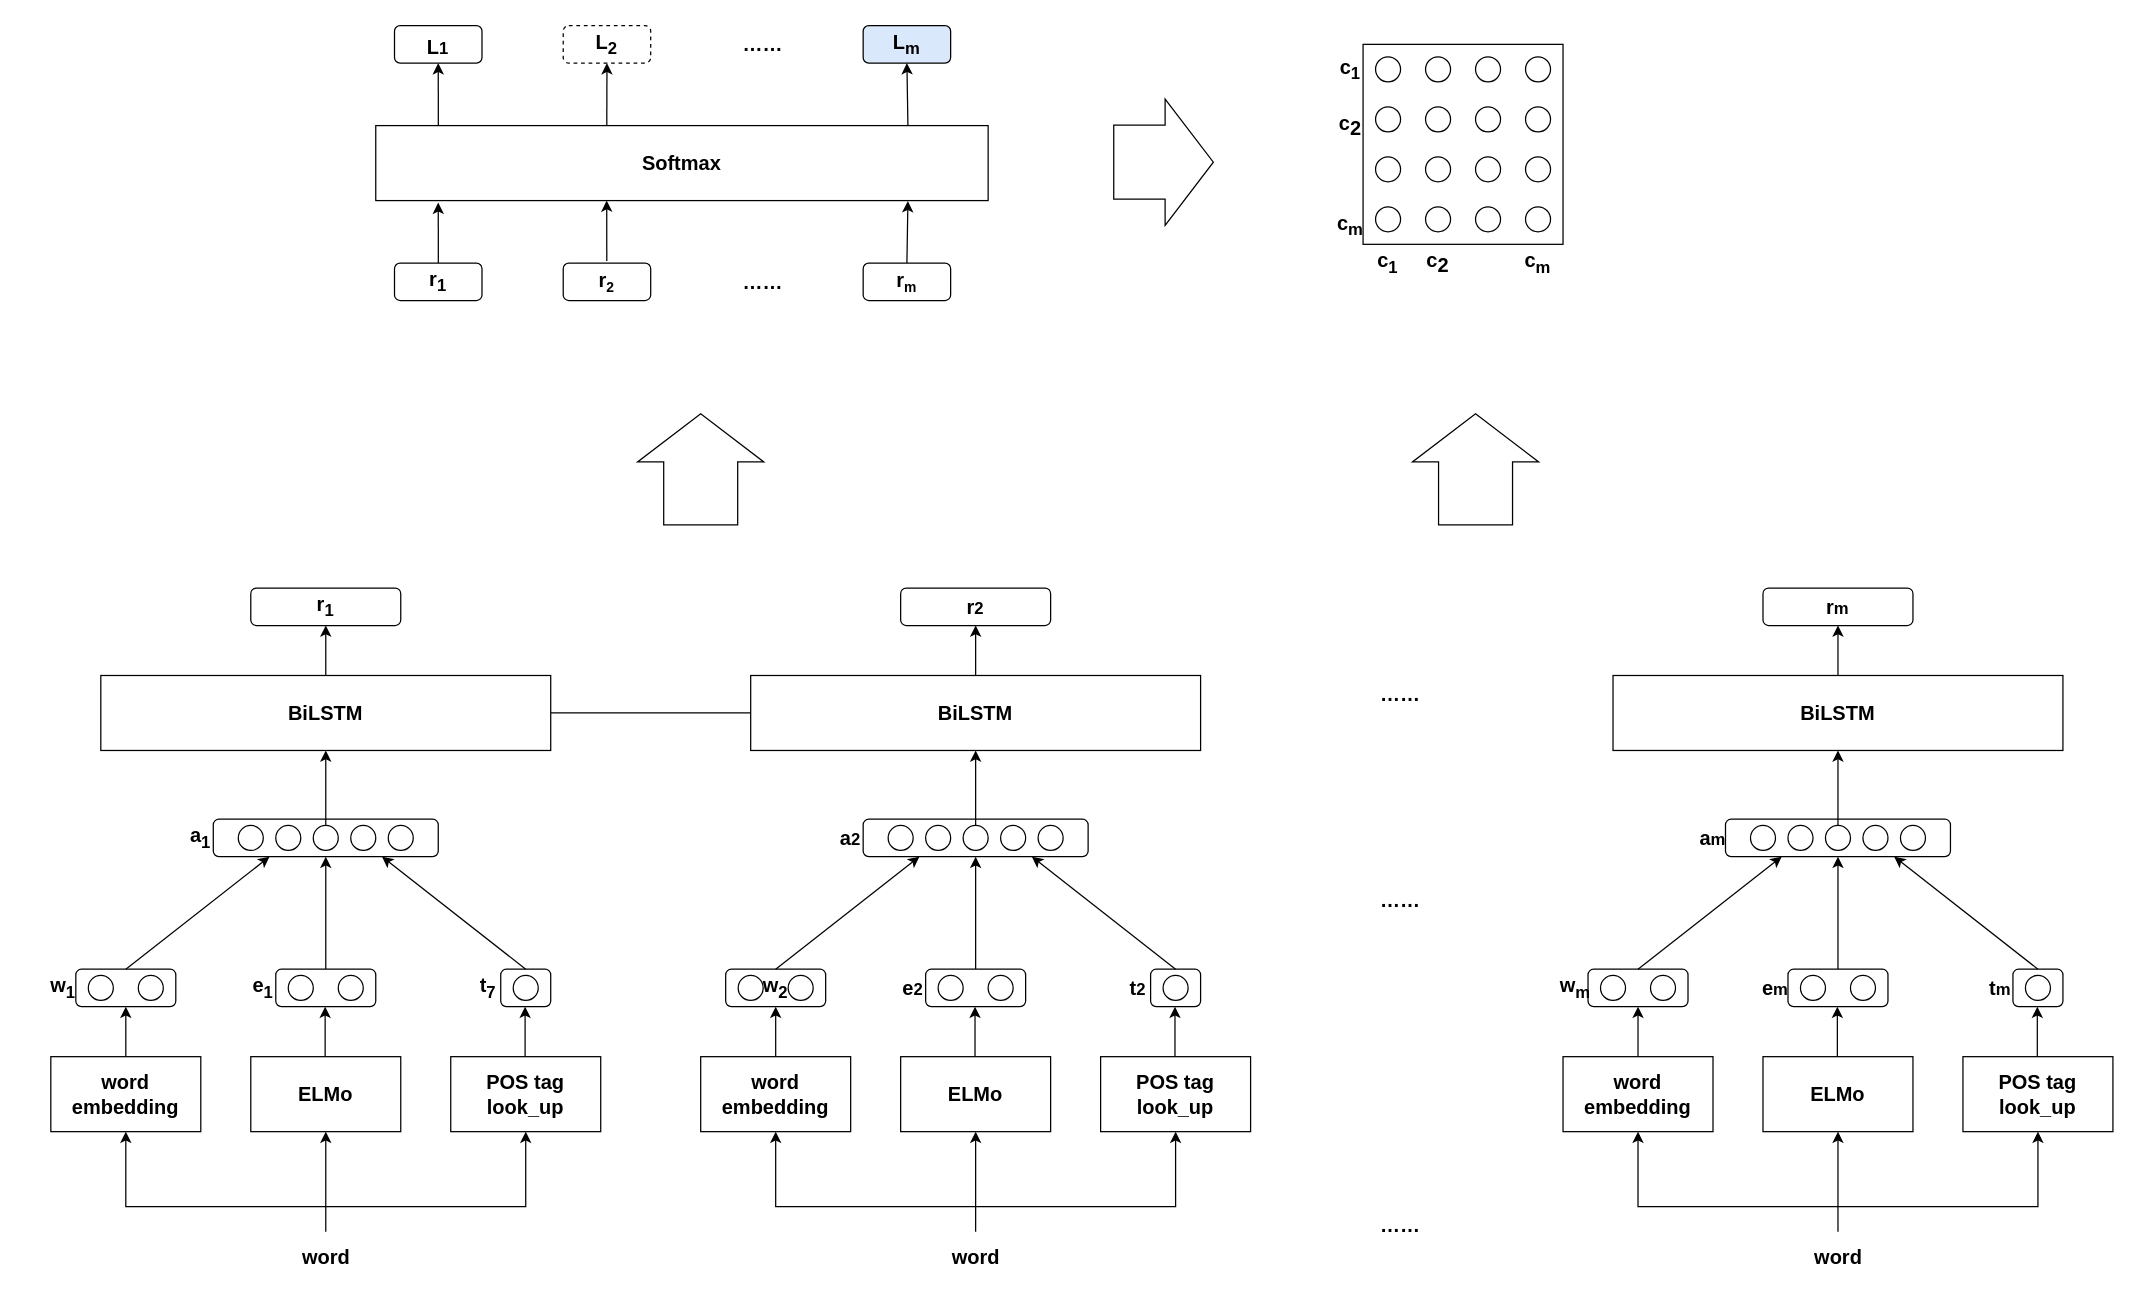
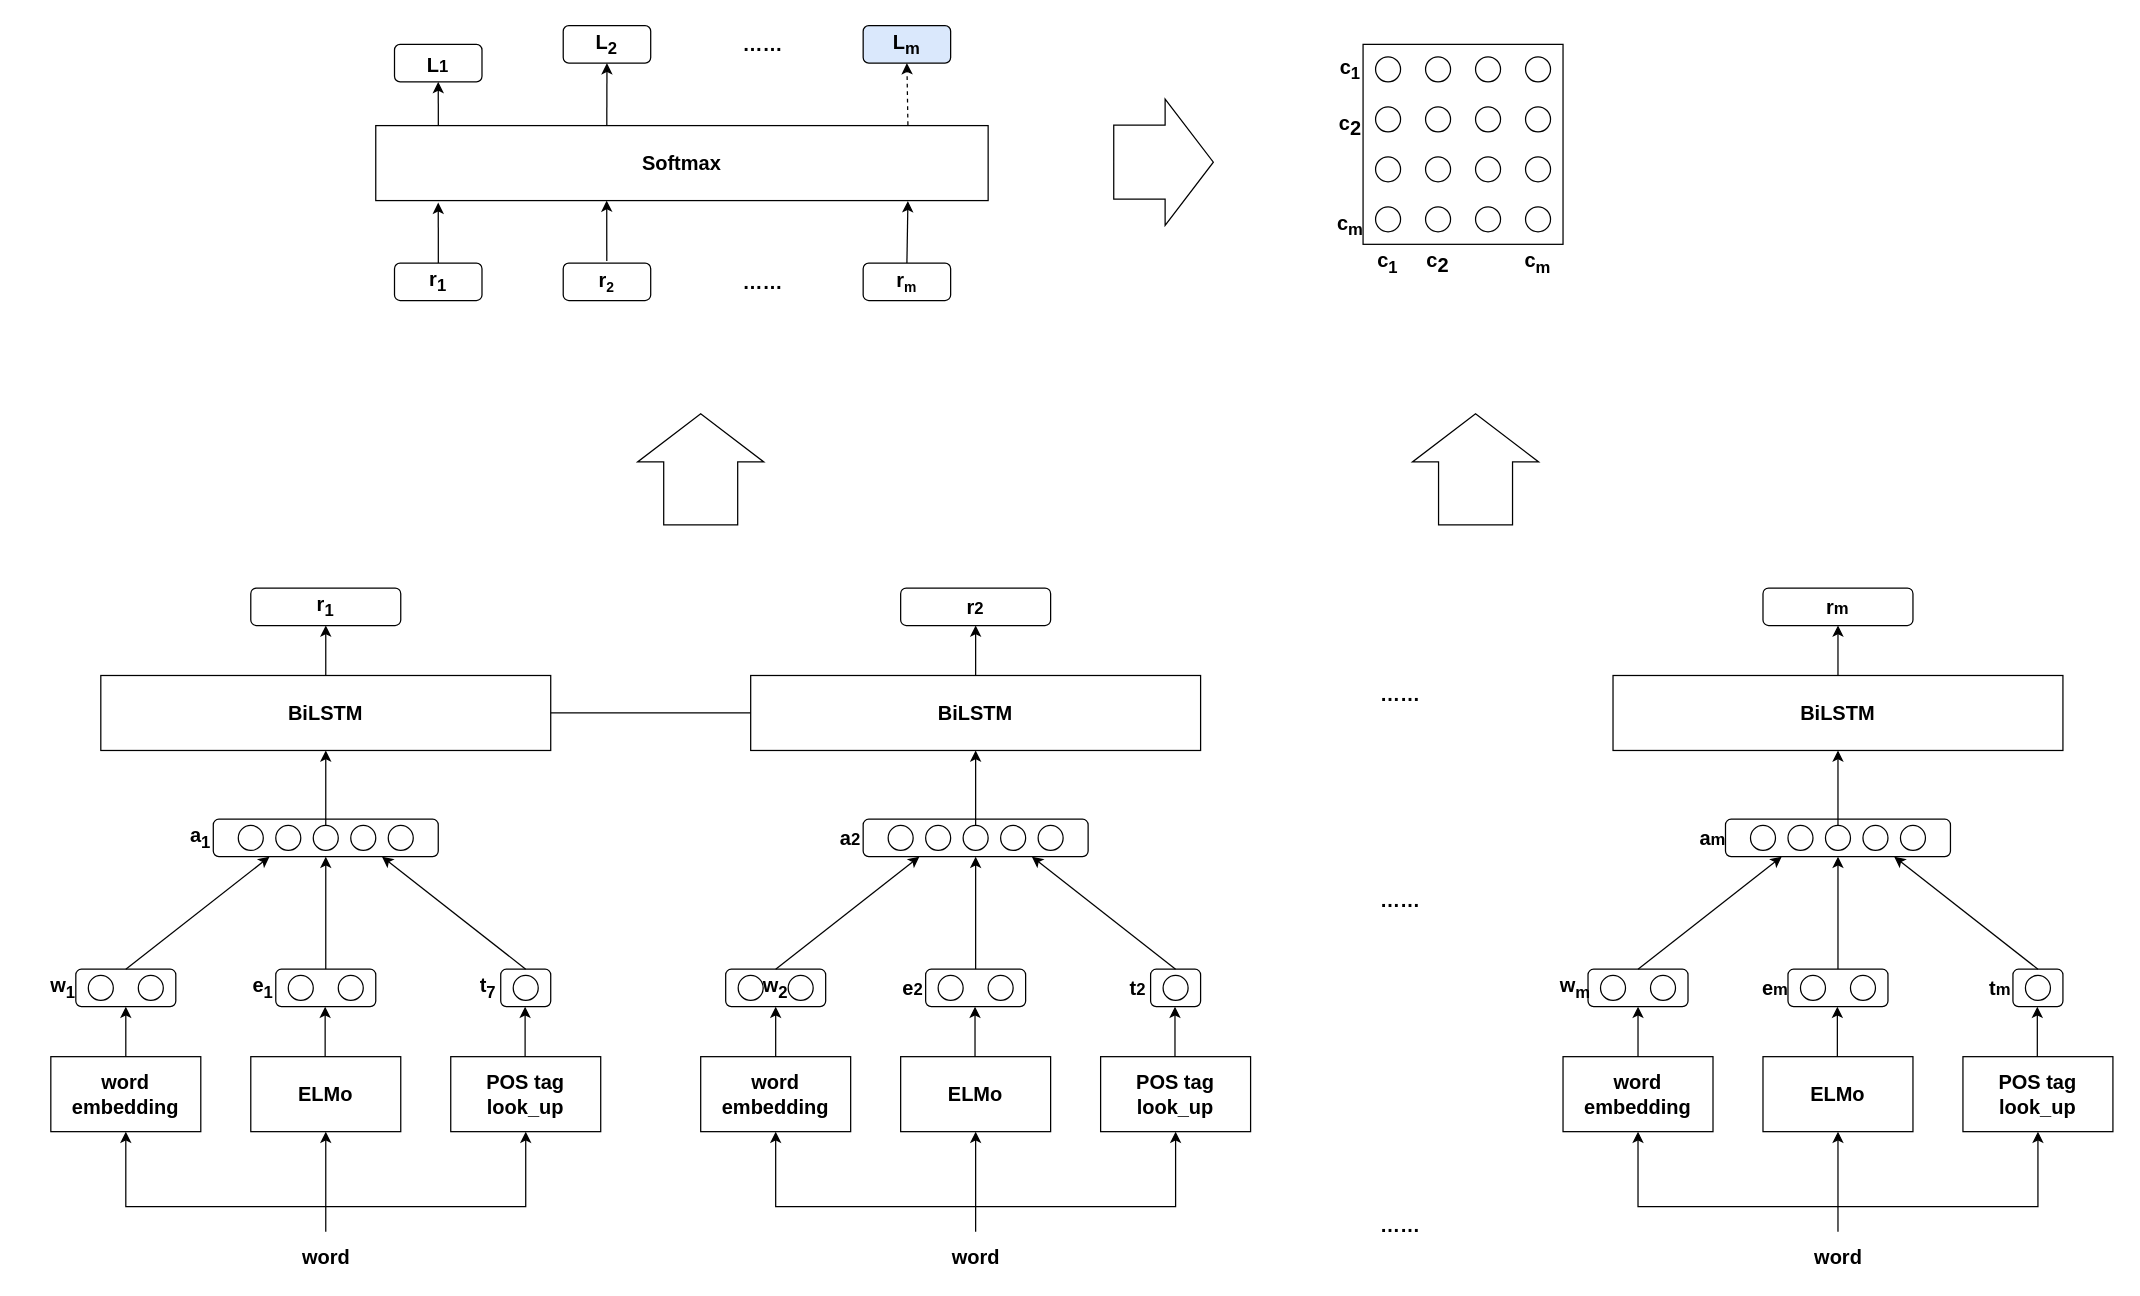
- <mxCell id="151" value="&lt;sub style=&quot;font-weight: 700&quot;&gt;&lt;span style=&quot;font-size: 16px&quot;&gt;L&lt;/span&gt;1&lt;/sub&gt;" style="rounded=1;whiteSpace=wrap;html=1;fontSize=16;" vertex="1" parent="139"><mxGeometry x="15" width="70" height="30" as="geometry" /></mxCell>
+ <mxCell id="151" value="&lt;sub style=&quot;font-weight: 700&quot;&gt;&lt;span style=&quot;font-size: 16px&quot;&gt;L&lt;/span&gt;1&lt;/sub&gt;" style="rounded=1;whiteSpace=wrap;html=1;fontSize=16;" vertex="1" parent="139"><mxGeometry x="15" y="15" width="70" height="30" as="geometry" /></mxCell>
- <mxCell id="152" value="&lt;span style=&quot;font-weight: 700&quot;&gt;&lt;span style=&quot;font-size: 16px&quot;&gt;L&lt;sub&gt;2&lt;/sub&gt;&lt;/span&gt;&lt;/span&gt;" style="rounded=1;whiteSpace=wrap;html=1;fontSize=16;dashed=1;" vertex="1" parent="139"><mxGeometry x="150" width="70" height="30" as="geometry" /></mxCell>
+ <mxCell id="152" value="&lt;span style=&quot;font-weight: 700&quot;&gt;&lt;span style=&quot;font-size: 16px&quot;&gt;L&lt;sub&gt;2&lt;/sub&gt;&lt;/span&gt;&lt;/span&gt;" style="rounded=1;whiteSpace=wrap;html=1;fontSize=16;" vertex="1" parent="139"><mxGeometry x="150" width="70" height="30" as="geometry" /></mxCell>
- <mxCell id="150" value="" style="endArrow=classic;html=1;rounded=0;fontSize=16;entryX=0.5;entryY=1;entryDx=0;entryDy=0;exitX=0.869;exitY=-0.007;exitDx=0;exitDy=0;exitPerimeter=0;" edge="1" parent="139" source="140" target="153"><mxGeometry width="50" height="50" relative="1" as="geometry"><mxPoint x="420.07" y="80" as="sourcePoint" /><mxPoint x="420.0" y="31.62" as="targetPoint" /></mxGeometry></mxCell>
+ <mxCell id="150" value="" style="endArrow=classic;html=1;rounded=0;fontSize=16;entryX=0.5;entryY=1;entryDx=0;entryDy=0;exitX=0.869;exitY=-0.007;exitDx=0;exitDy=0;exitPerimeter=0;dashed=1;" edge="1" parent="139" source="140" target="153"><mxGeometry width="50" height="50" relative="1" as="geometry"><mxPoint x="420.07" y="80" as="sourcePoint" /><mxPoint x="420.0" y="31.62" as="targetPoint" /></mxGeometry></mxCell>
